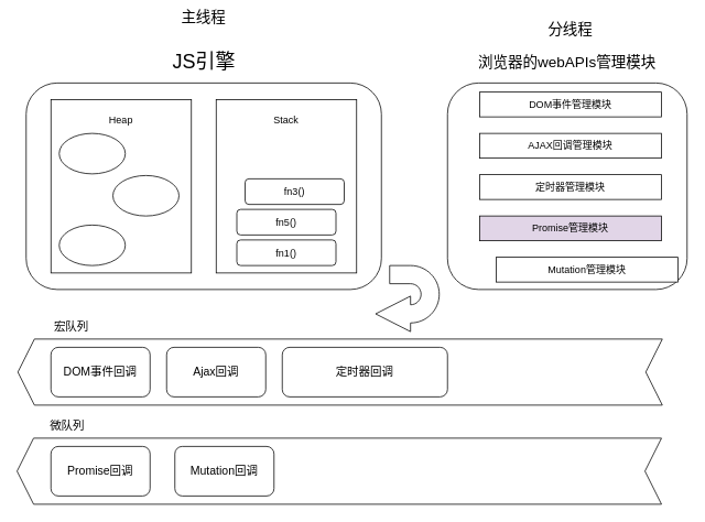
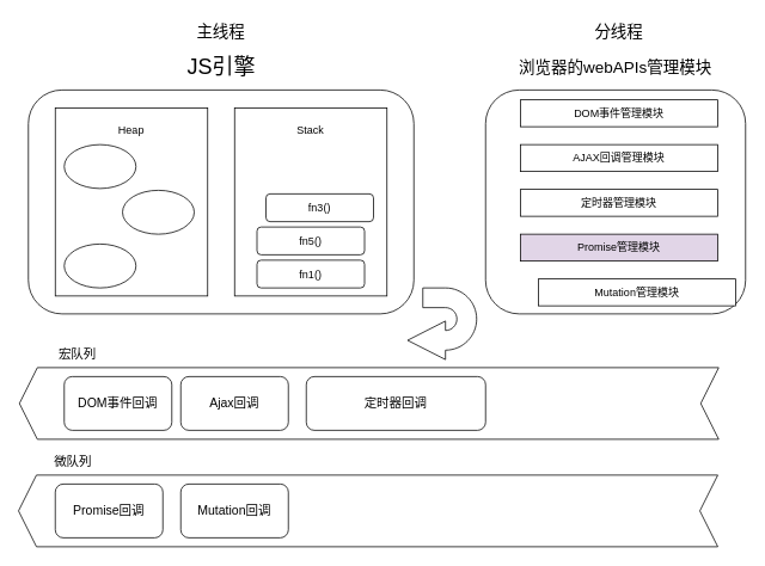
- <mxCell id="9" value="&lt;font style=&quot;font-size: 18px;&quot;&gt;主线程&lt;/font&gt;" style="text;html=1;strokeColor=none;fillColor=none;align=center;verticalAlign=middle;whiteSpace=wrap;rounded=0;" vertex="1" parent="1"><mxGeometry x="216" y="5" width="60" height="30" as="geometry" /></mxCell>
+ <mxCell id="9" value="&lt;font style=&quot;font-size: 18px;&quot;&gt;主线程&lt;/font&gt;" style="text;html=1;strokeColor=none;fillColor=none;align=center;verticalAlign=middle;whiteSpace=wrap;rounded=0;" vertex="1" parent="1"><mxGeometry x="216" y="20" width="60" height="30" as="geometry" /></mxCell>
- <mxCell id="21" value="&lt;font style=&quot;font-size: 14px;&quot;&gt;DOM事件回调&lt;/font&gt;" style="rounded=1;whiteSpace=wrap;html=1;" vertex="1" parent="1"><mxGeometry x="61" y="420" width="120" height="60" as="geometry" /></mxCell>
+ <mxCell id="21" value="&lt;font style=&quot;font-size: 14px;&quot;&gt;DOM事件回调&lt;/font&gt;" style="rounded=1;whiteSpace=wrap;html=1;" vertex="1" parent="1"><mxGeometry x="71" y="420" width="120" height="60" as="geometry" /></mxCell>
- <mxCell id="25" value="&lt;font style=&quot;font-size: 14px;&quot;&gt;Mutation回调&lt;/font&gt;" style="rounded=1;whiteSpace=wrap;html=1;" vertex="1" parent="1"><mxGeometry x="211" y="540" width="120" height="60" as="geometry" /></mxCell>
+ <mxCell id="25" value="&lt;font style=&quot;font-size: 14px;&quot;&gt;Mutation回调&lt;/font&gt;" style="rounded=1;whiteSpace=wrap;html=1;" vertex="1" parent="1"><mxGeometry x="201" y="540" width="120" height="60" as="geometry" /></mxCell>
